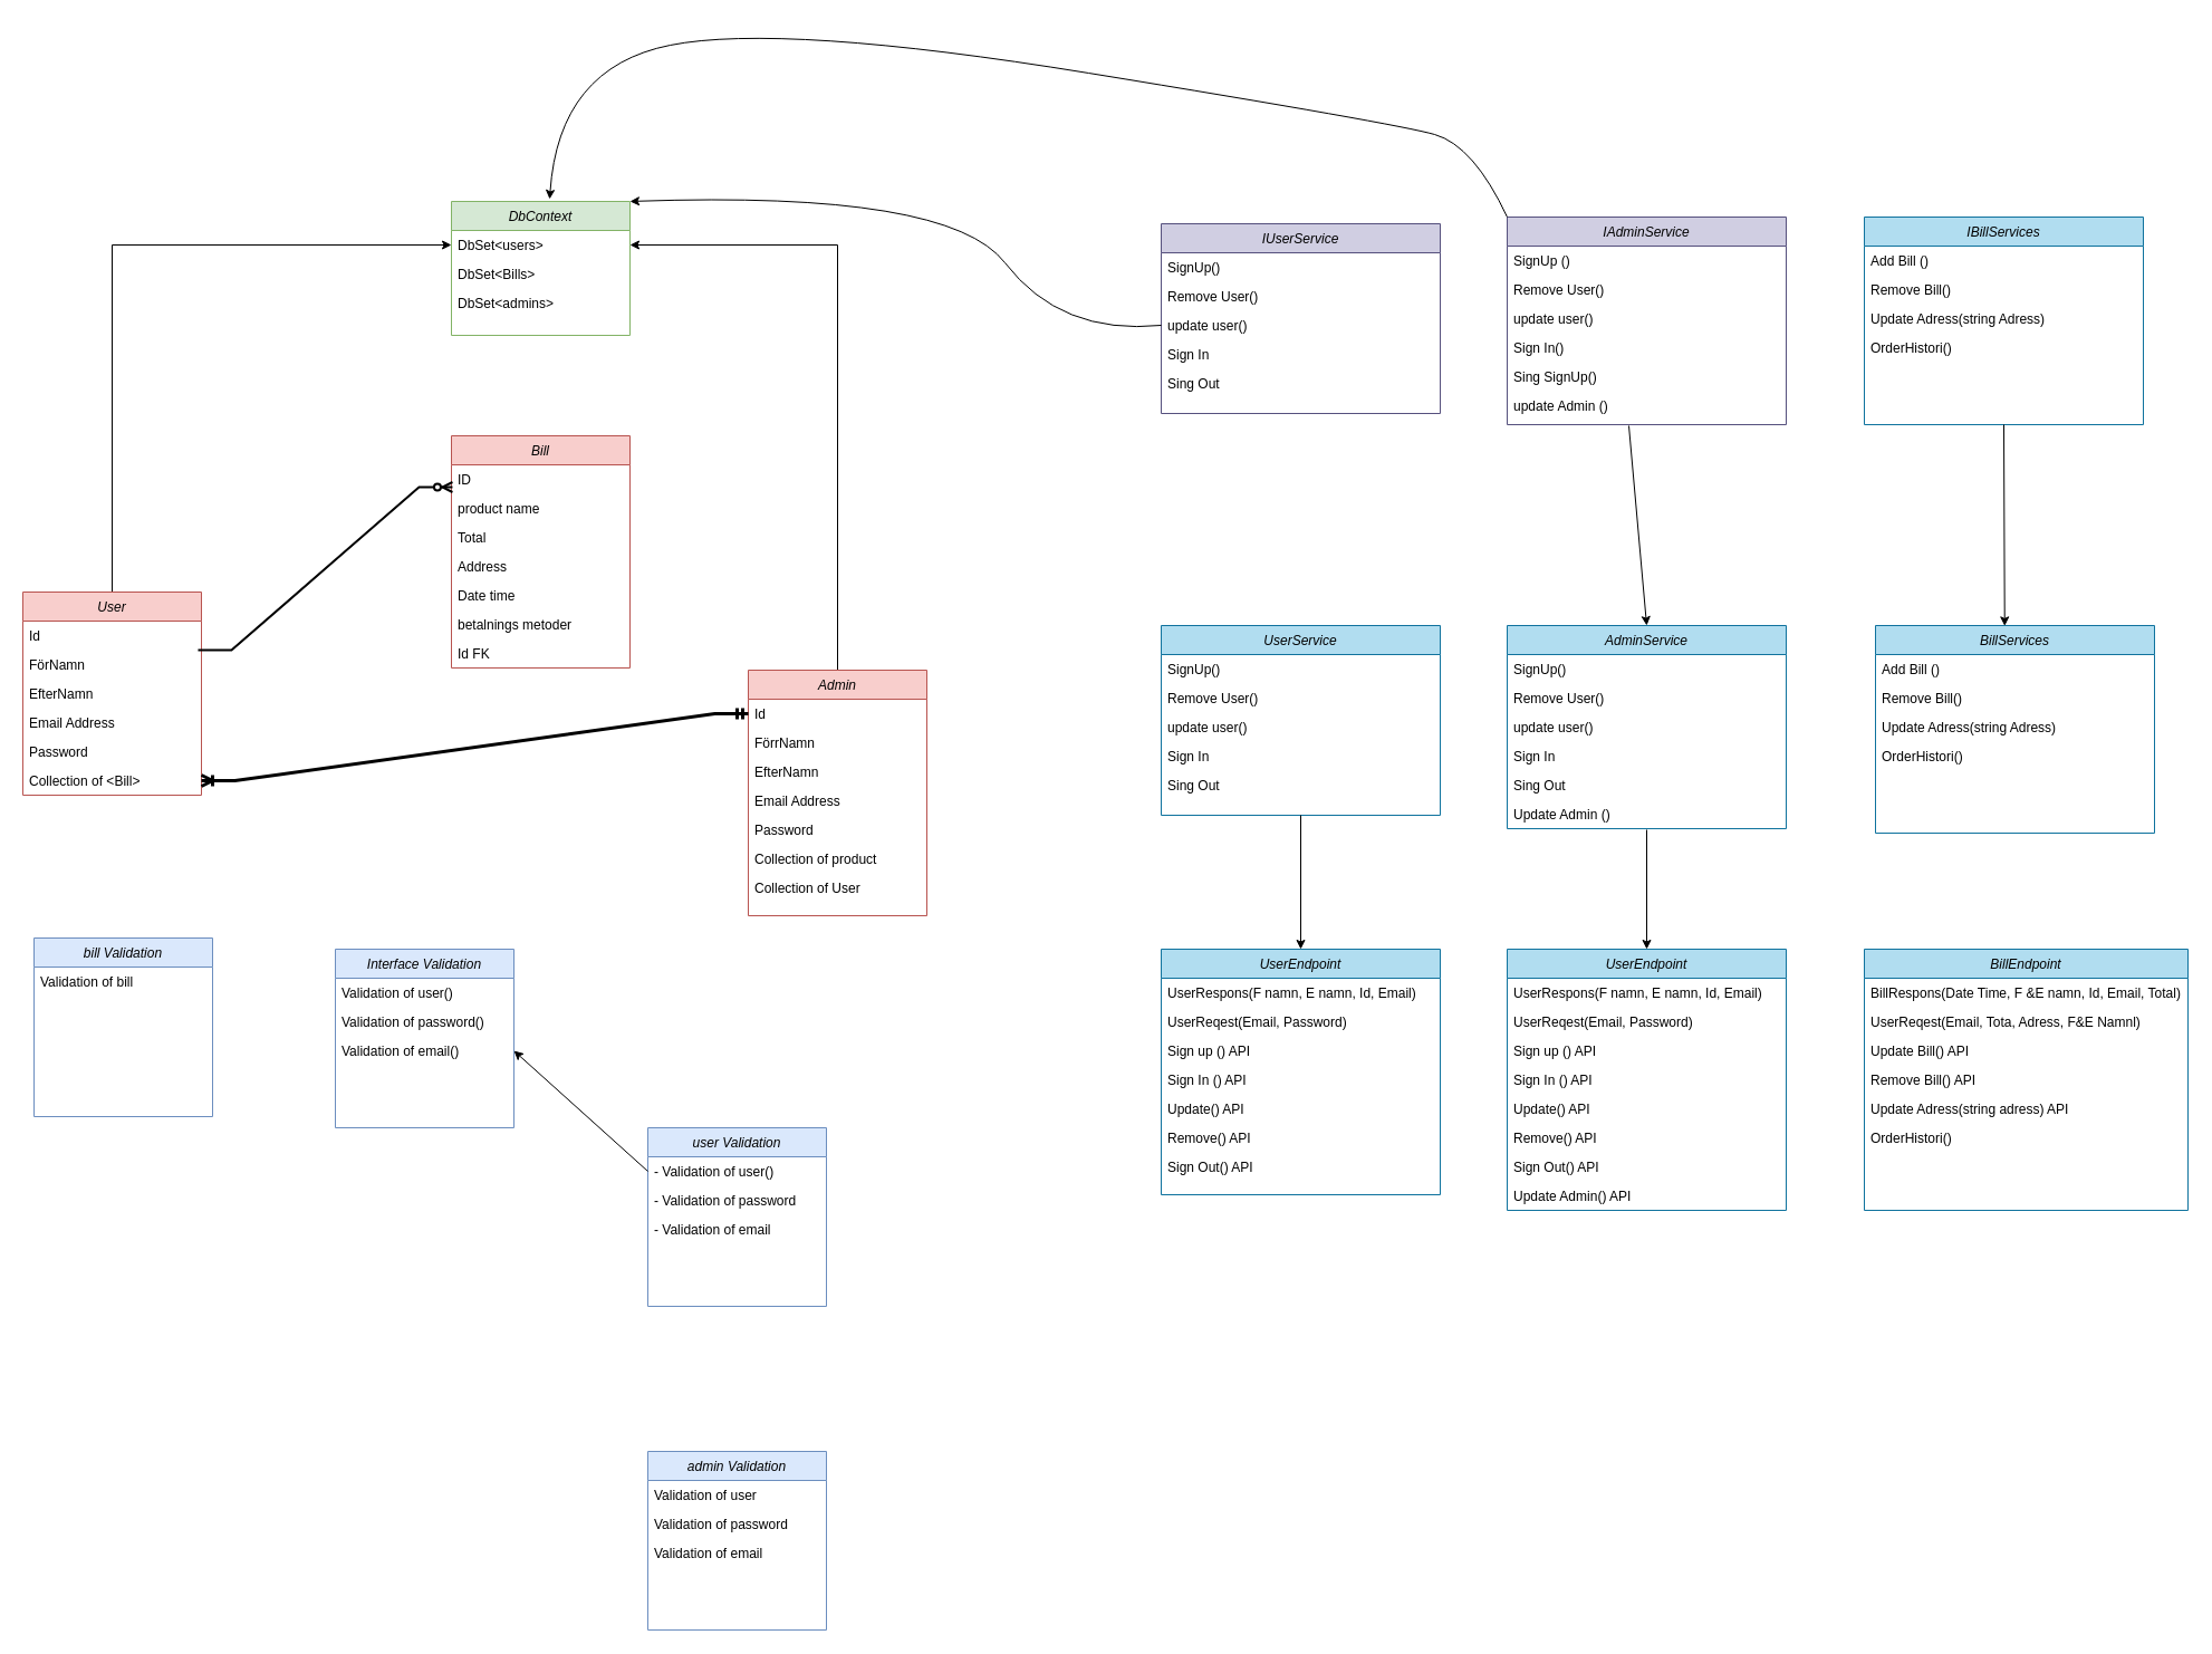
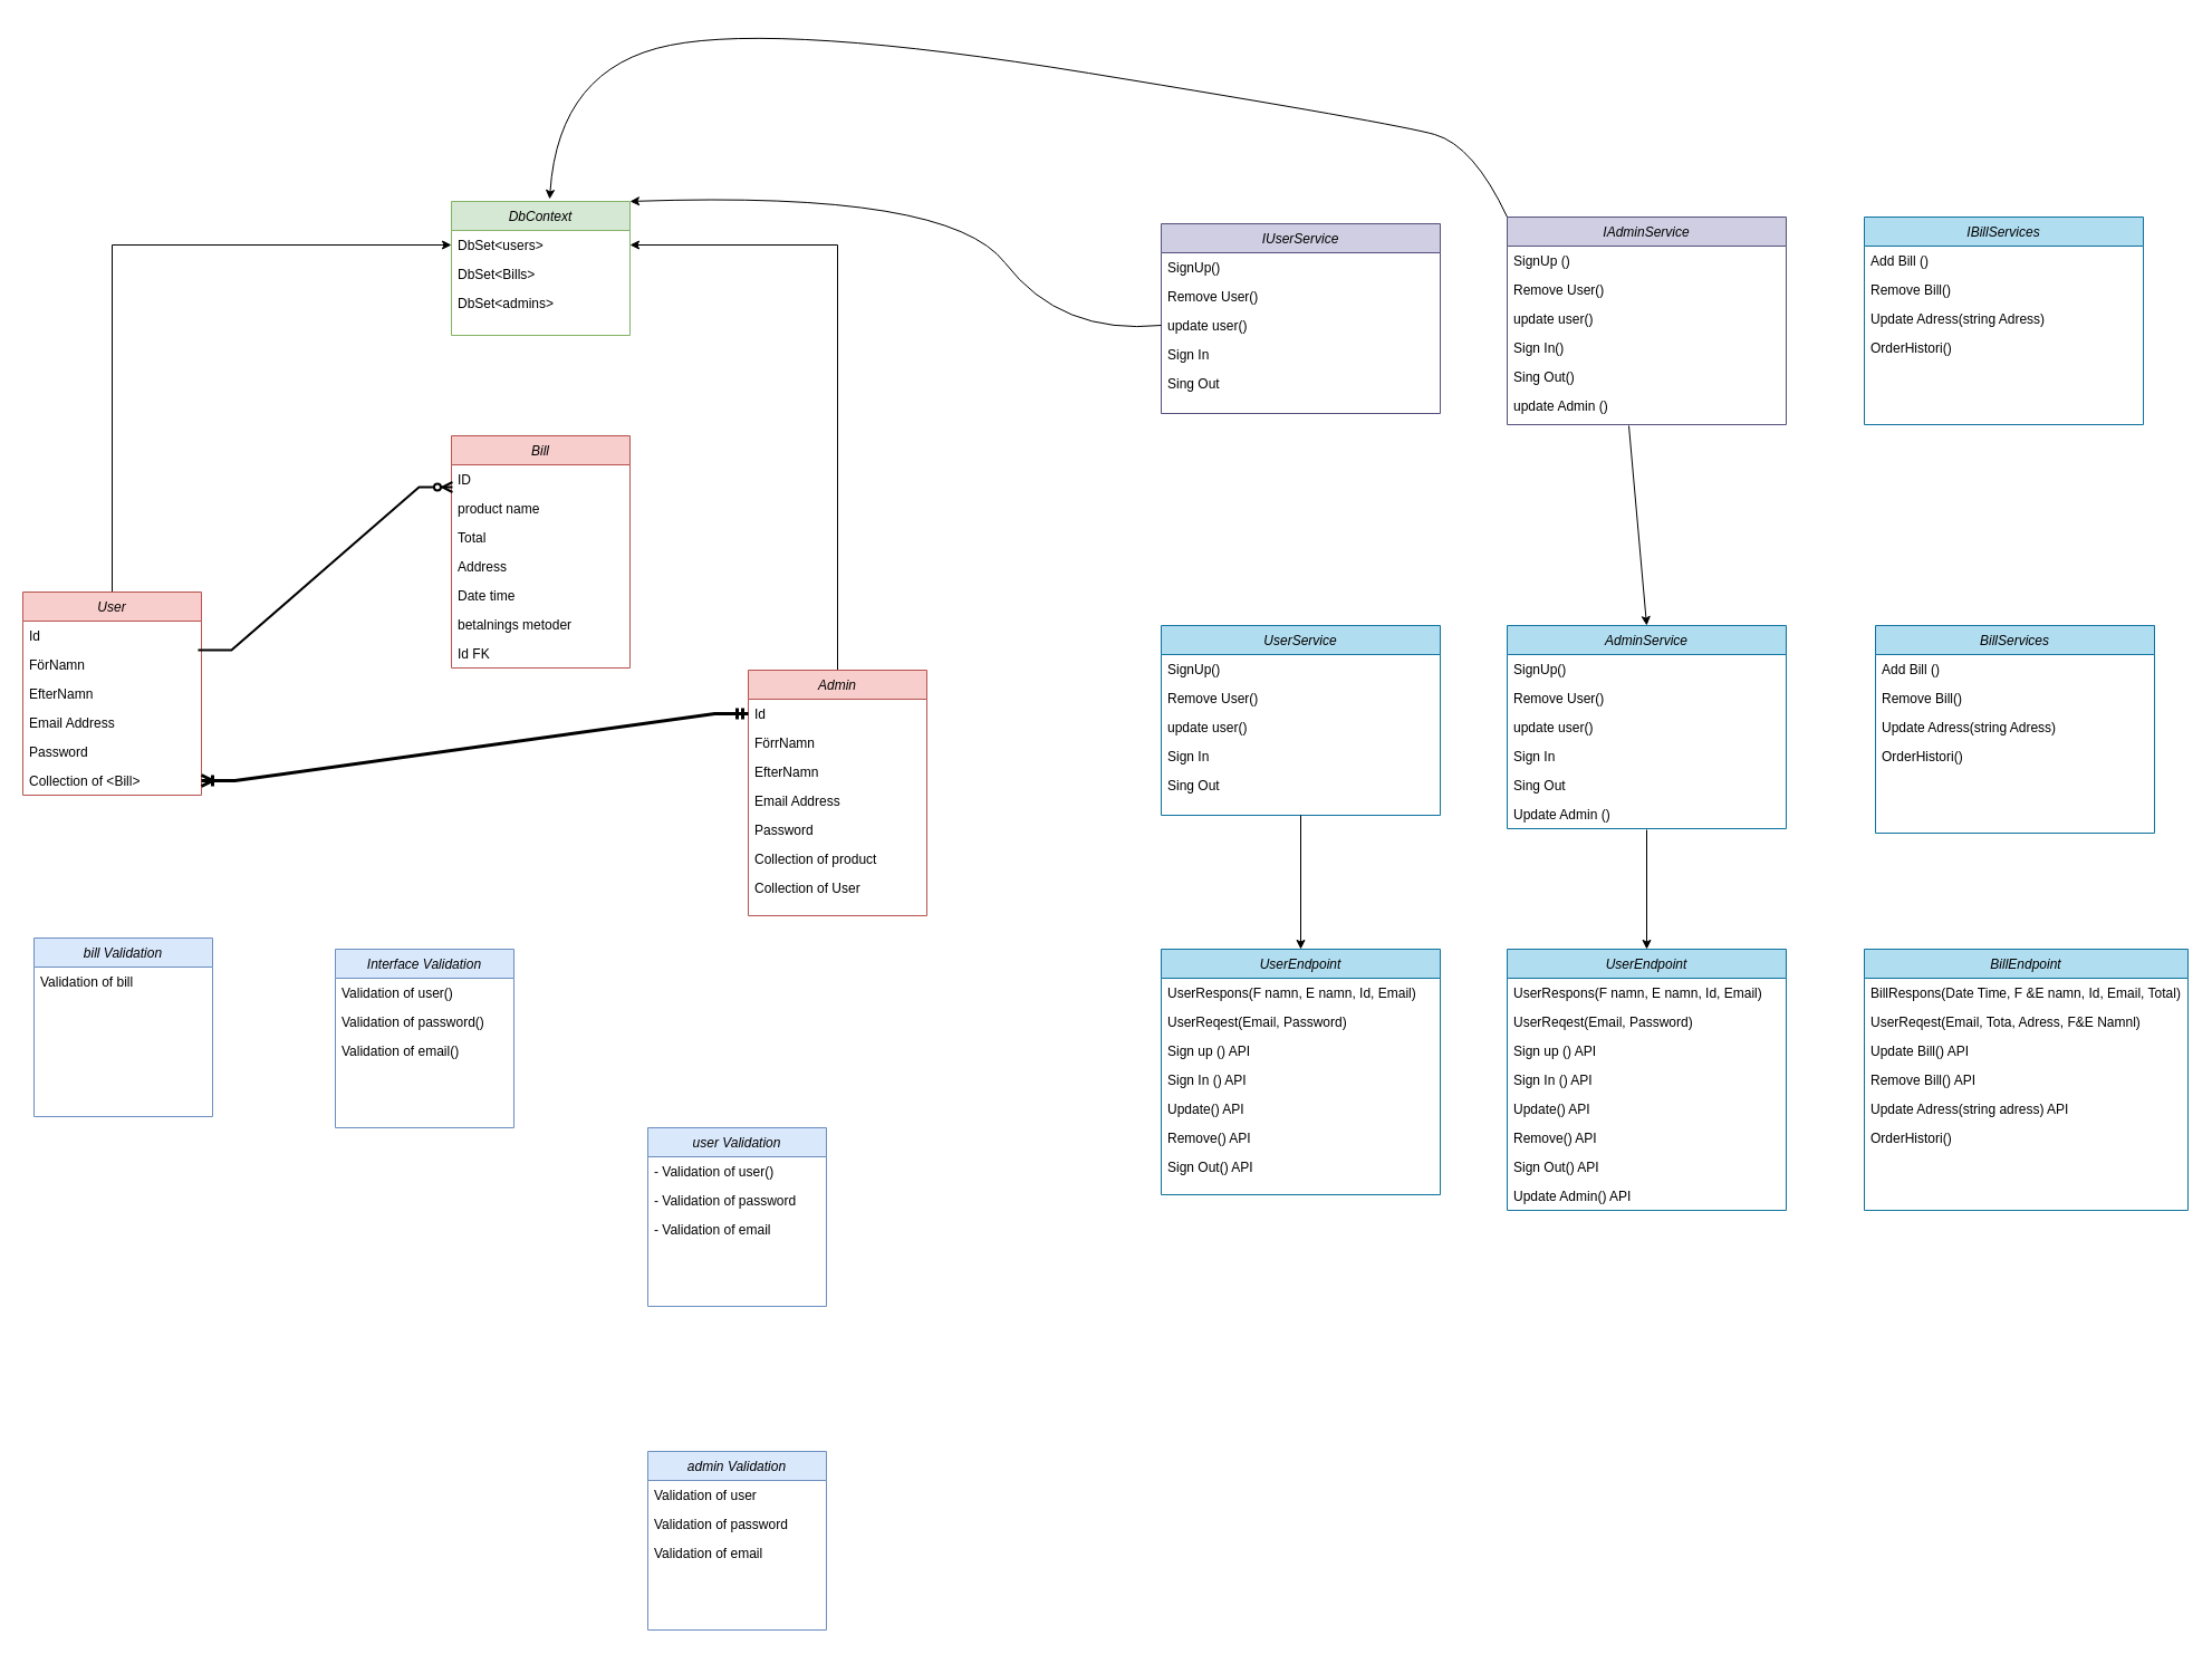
- <mxCell id="75" value="Sing SignUp()" style="text;align=left;verticalAlign=top;spacingLeft=4;spacingRight=4;overflow=hidden;rotatable=0;points=[[0,0.5],[1,0.5]];portConstraint=eastwest;rounded=0;shadow=0;html=0;" parent="70" vertex="1"><mxGeometry y="130" width="250" height="26" as="geometry" /></mxCell>
+ <mxCell id="75" value="Sing Out()" style="text;align=left;verticalAlign=top;spacingLeft=4;spacingRight=4;overflow=hidden;rotatable=0;points=[[0,0.5],[1,0.5]];portConstraint=eastwest;rounded=0;shadow=0;html=0;" parent="70" vertex="1"><mxGeometry y="130" width="250" height="26" as="geometry" /></mxCell>
- <mxCell id="113" value="" style="endArrow=classic;html=1;rounded=0;entryX=0.463;entryY=0.002;entryDx=0;entryDy=0;exitX=0.5;exitY=1;exitDx=0;exitDy=0;entryPerimeter=0;" parent="1" source="96" target="101" edge="1"><mxGeometry width="50" height="50" relative="1" as="geometry"><mxPoint x="1780" y="400" as="sourcePoint" /><mxPoint x="1813" y="559" as="targetPoint" /></mxGeometry></mxCell>
- <mxCell id="47" value="" style="endArrow=classic;html=1;rounded=0;entryX=1;entryY=0.5;entryDx=0;entryDy=0;exitX=0;exitY=0.5;exitDx=0;exitDy=0;" parent="1" source="38" target="36" edge="1"><mxGeometry width="50" height="50" relative="1" as="geometry"><mxPoint x="514" y="1010" as="sourcePoint" /><mxPoint x="564" y="960" as="targetPoint" /></mxGeometry></mxCell>
